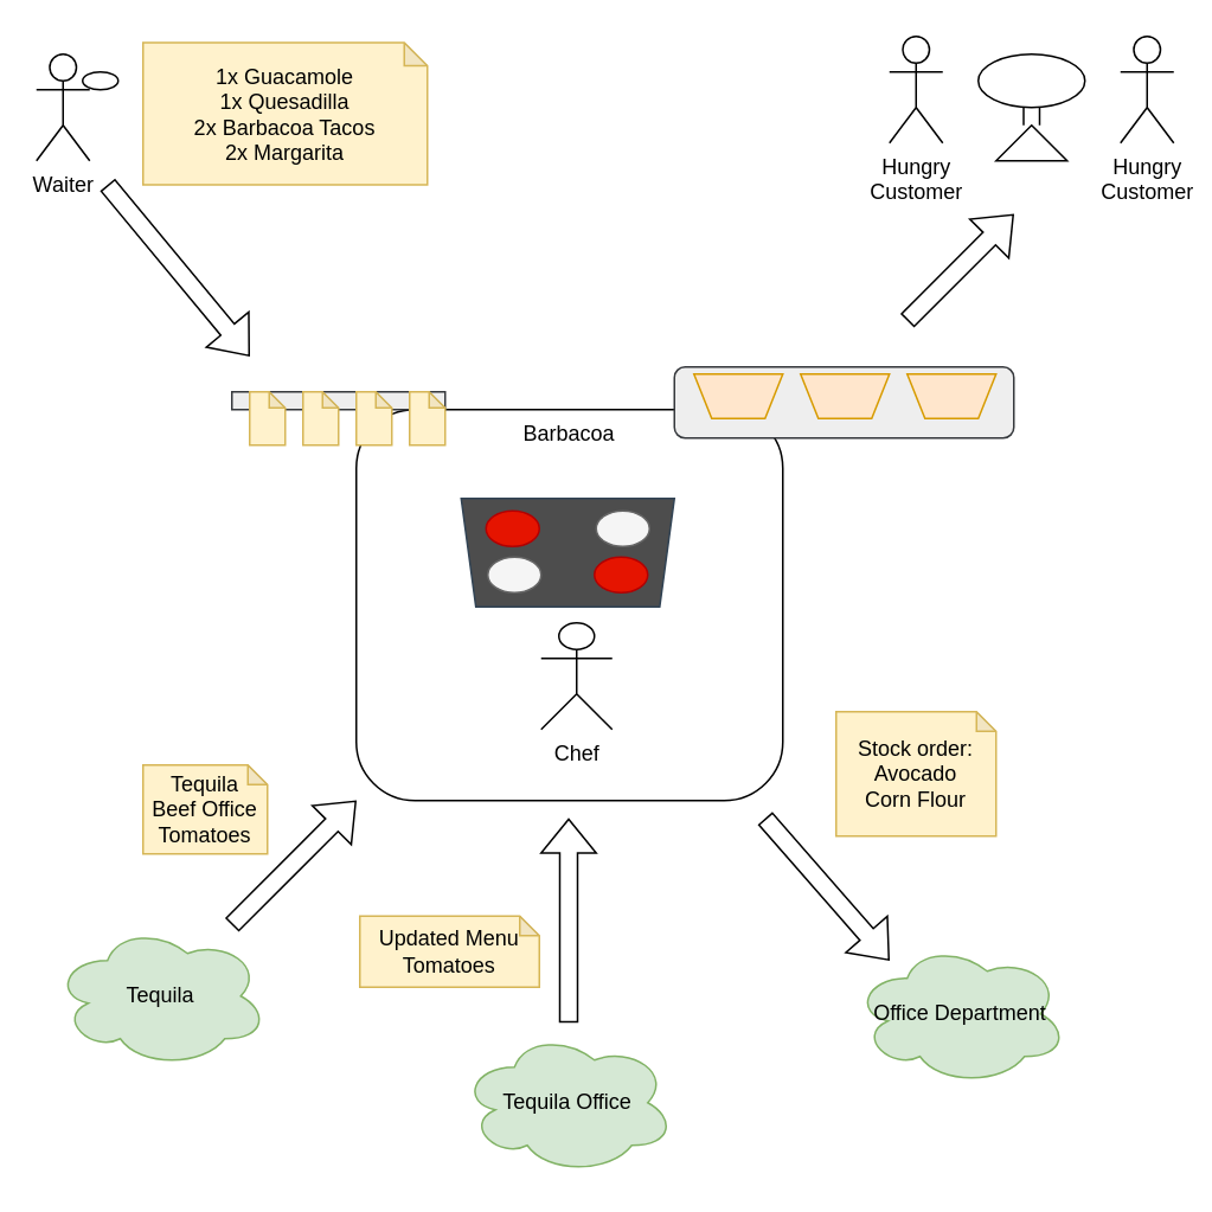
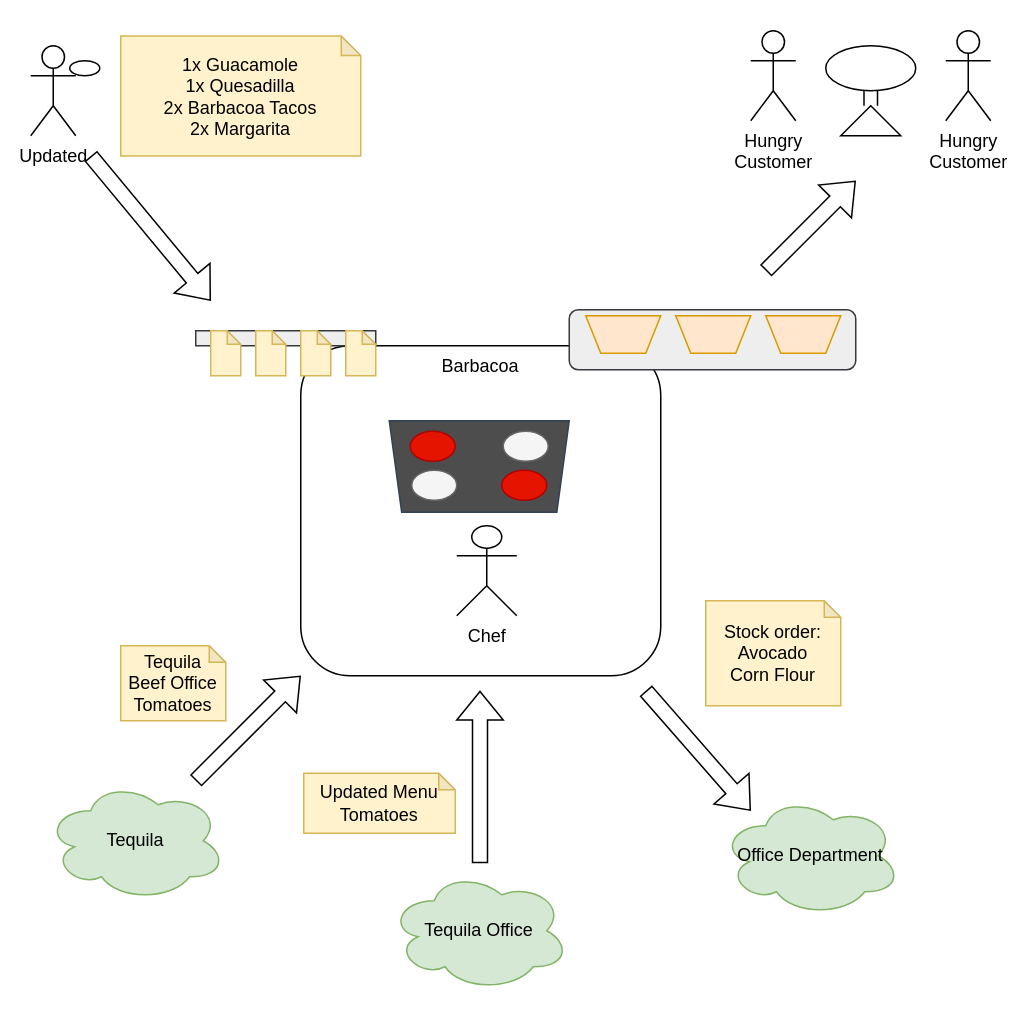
- <mxCell id="13" value="Waiter" style="shape=umlActor;verticalLabelPosition=bottom;verticalAlign=top;html=1;outlineConnect=0;" vertex="1" parent="12"><mxGeometry width="30" height="60" as="geometry" /></mxCell>
+ <mxCell id="13" value="Updated" style="shape=umlActor;verticalLabelPosition=bottom;verticalAlign=top;html=1;outlineConnect=0;" vertex="1" parent="12"><mxGeometry width="30" height="60" as="geometry" /></mxCell>
